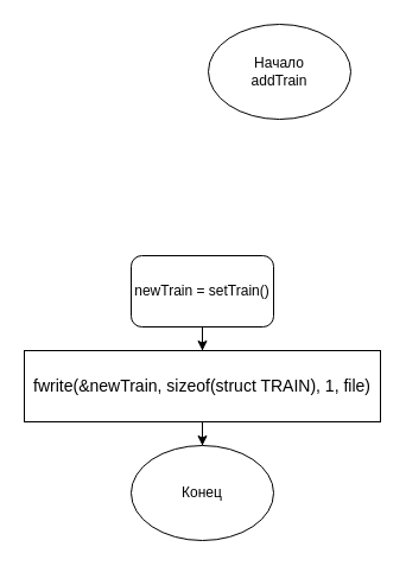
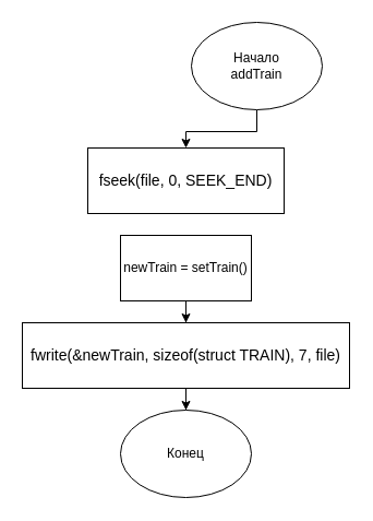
+ <mxCell id="2" style="edgeStyle=orthogonalEdgeStyle;rounded=0;orthogonalLoop=1;jettySize=auto;html=1;entryX=0.5;entryY=0;entryDx=0;entryDy=0;" edge="1" parent="1" source="3" target="4"><mxGeometry relative="1" as="geometry" /></mxCell>
+ <mxCell id="4" value="&lt;div style=&quot;font-size: 14px; line-height: 19px;&quot;&gt;&lt;span style=&quot;background-color: rgb(255, 255, 255);&quot;&gt;fseek(file, 0, SEEK_END)&lt;/span&gt;&lt;/div&gt;" style="rounded=0;whiteSpace=wrap;html=1;" vertex="1" parent="1"><mxGeometry x="80" y="135" width="180" height="60" as="geometry" /></mxCell>
- <mxCell id="6" value="newTrain = setTrain()" style="whiteSpace=wrap;html=1;rounded=1;" vertex="1" parent="1"><mxGeometry x="110" y="215" width="120" height="60" as="geometry" /></mxCell>
+ <mxCell id="6" value="newTrain = setTrain()" style="rounded=0;whiteSpace=wrap;html=1;" vertex="1" parent="1"><mxGeometry x="110" y="215" width="120" height="60" as="geometry" /></mxCell>
- <mxCell id="8" value="&lt;div style=&quot;font-size: 14px; line-height: 19px;&quot;&gt;&lt;span style=&quot;background-color: rgb(255, 255, 255);&quot;&gt;fwrite(&amp;amp;newTrain, sizeof(struct TRAIN), 1, file)&lt;/span&gt;&lt;/div&gt;" style="rounded=0;whiteSpace=wrap;html=1;" vertex="1" parent="1"><mxGeometry x="20" y="295" width="300" height="60" as="geometry" /></mxCell>
+ <mxCell id="8" value="&lt;div style=&quot;font-size: 14px; line-height: 19px;&quot;&gt;&lt;span style=&quot;background-color: rgb(255, 255, 255);&quot;&gt;fwrite(&amp;amp;newTrain, sizeof(struct TRAIN), 7, file)&lt;/span&gt;&lt;/div&gt;" style="rounded=0;whiteSpace=wrap;html=1;" vertex="1" parent="1"><mxGeometry x="20" y="295" width="300" height="60" as="geometry" /></mxCell>
